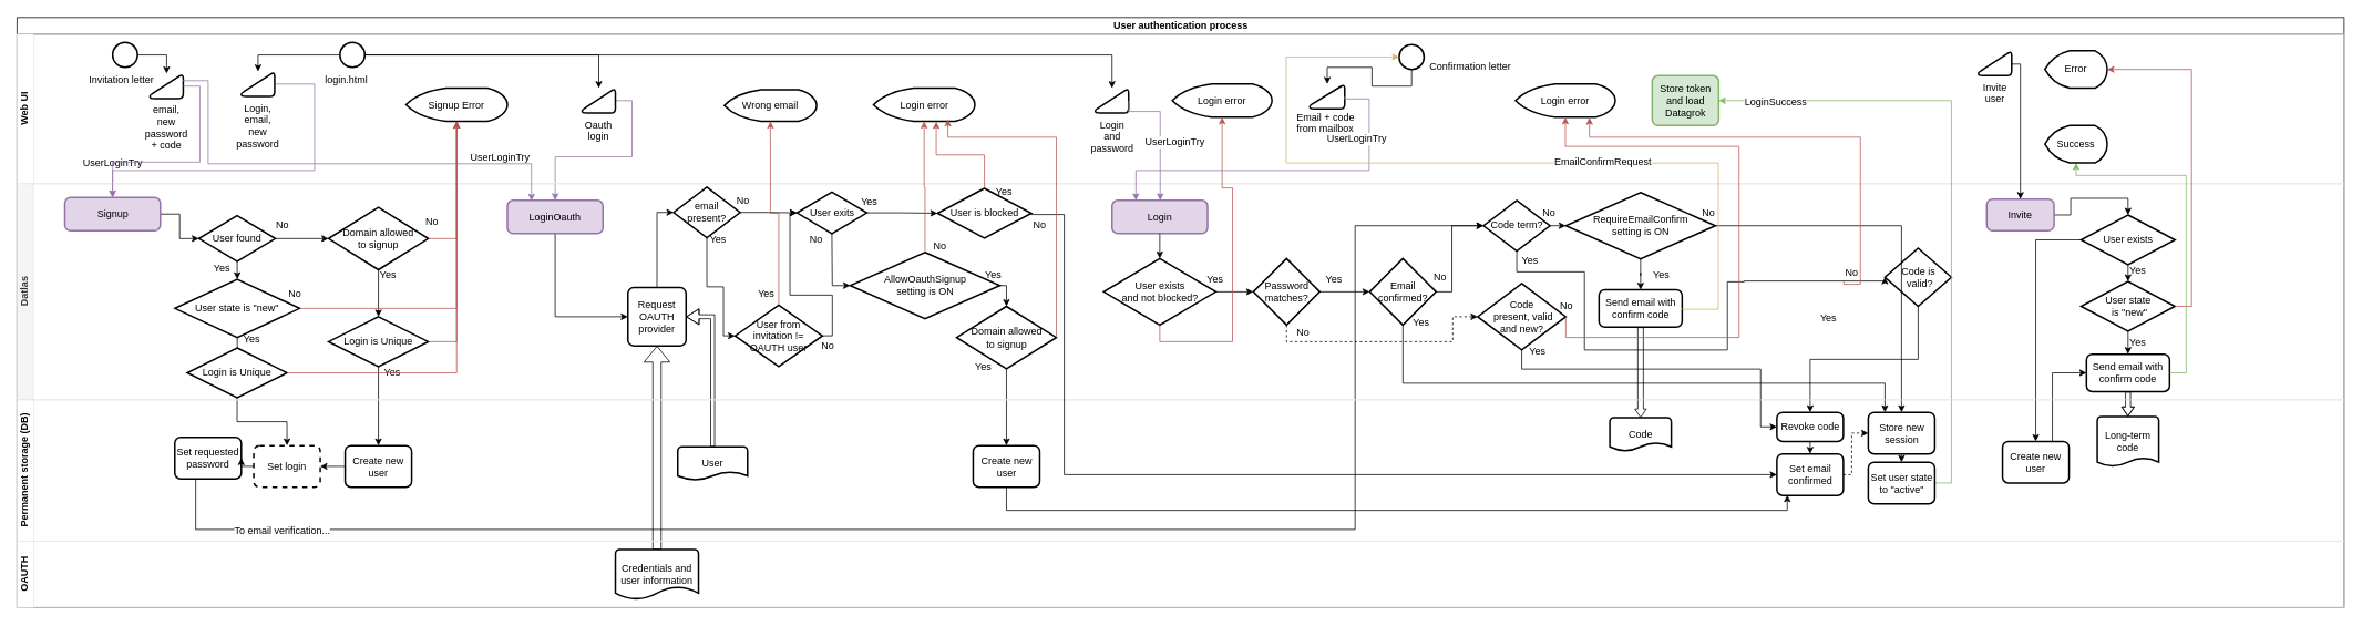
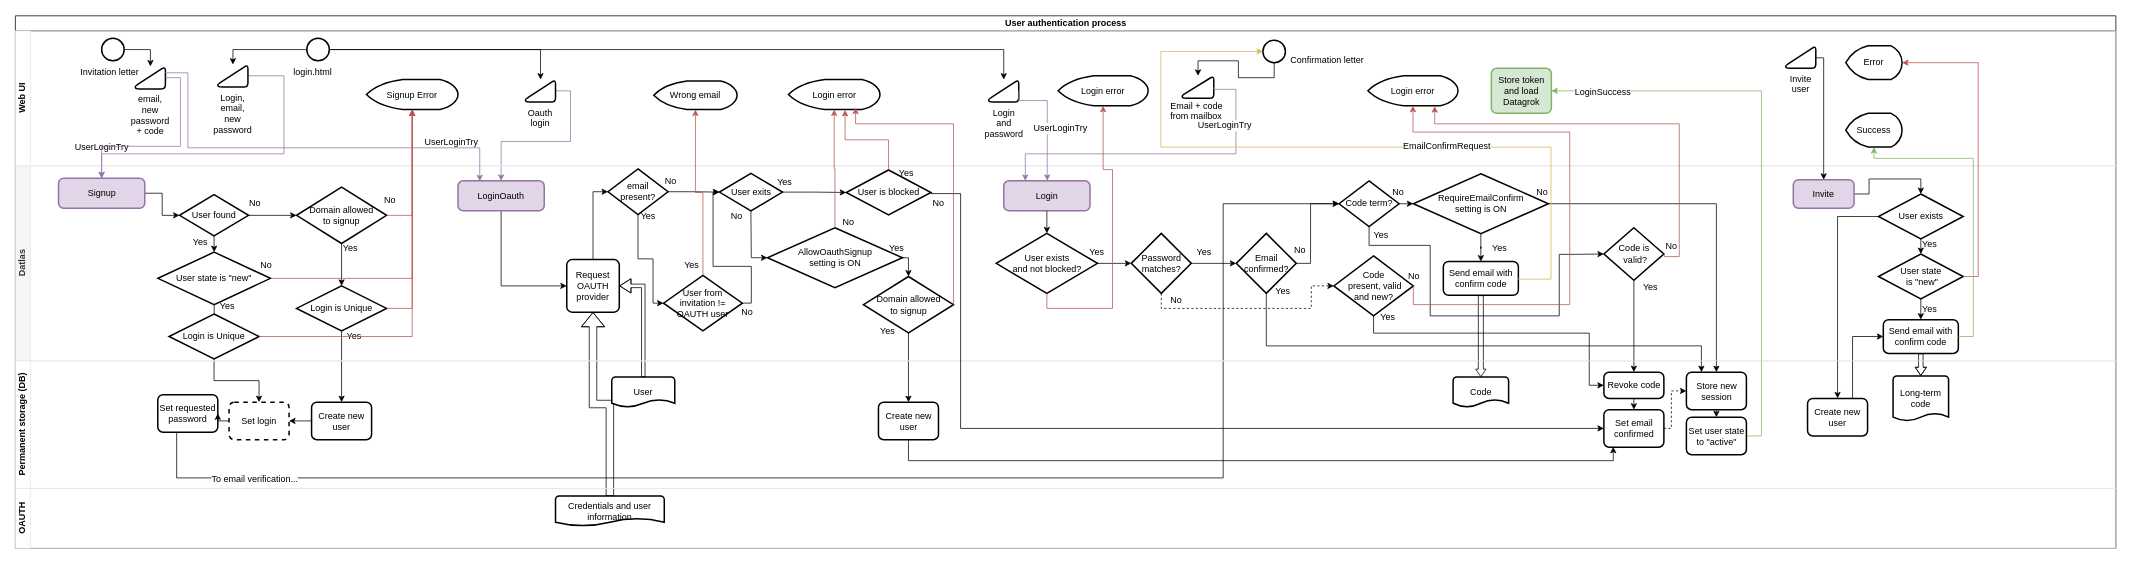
- <mxCell id="59" value="Code is&lt;br&gt;&amp;nbsp;valid?" style="strokeWidth=2;html=1;shape=mxgraph.flowchart.decision;whiteSpace=wrap;" vertex="1" parent="40"><mxGeometry x="2247.5" y="77.5" width="80" height="70" as="geometry" /></mxCell>
+ <mxCell id="59" value="Code is&lt;br&gt;&amp;nbsp;valid?" style="strokeWidth=2;html=1;shape=mxgraph.flowchart.decision;whiteSpace=wrap;" vertex="1" parent="40"><mxGeometry x="2117.5" y="82.5" width="80" height="70" as="geometry" /></mxCell>
- <mxCell id="148" value="User" style="strokeWidth=2;html=1;shape=mxgraph.flowchart.document2;whiteSpace=wrap;size=0.25;" vertex="1" parent="142"><mxGeometry x="795" y="56.5" width="84" height="40" as="geometry" /></mxCell>
+ <mxCell id="148" value="User" style="strokeWidth=2;html=1;shape=mxgraph.flowchart.document2;whiteSpace=wrap;size=0.25;" vertex="1" parent="142"><mxGeometry x="795" y="21.5" width="84" height="40" as="geometry" /></mxCell>
- <mxCell id="162" value="Credentials and user information" style="strokeWidth=2;html=1;shape=mxgraph.flowchart.document2;whiteSpace=wrap;size=0.25;" vertex="1" parent="161"><mxGeometry x="720" y="10" width="100" height="60" as="geometry" /></mxCell>
+ <mxCell id="162" value="Credentials and user information" style="strokeWidth=2;html=1;shape=mxgraph.flowchart.document2;whiteSpace=wrap;size=0.25;" vertex="1" parent="161"><mxGeometry x="720" y="10" width="145" height="40" as="geometry" /></mxCell>
